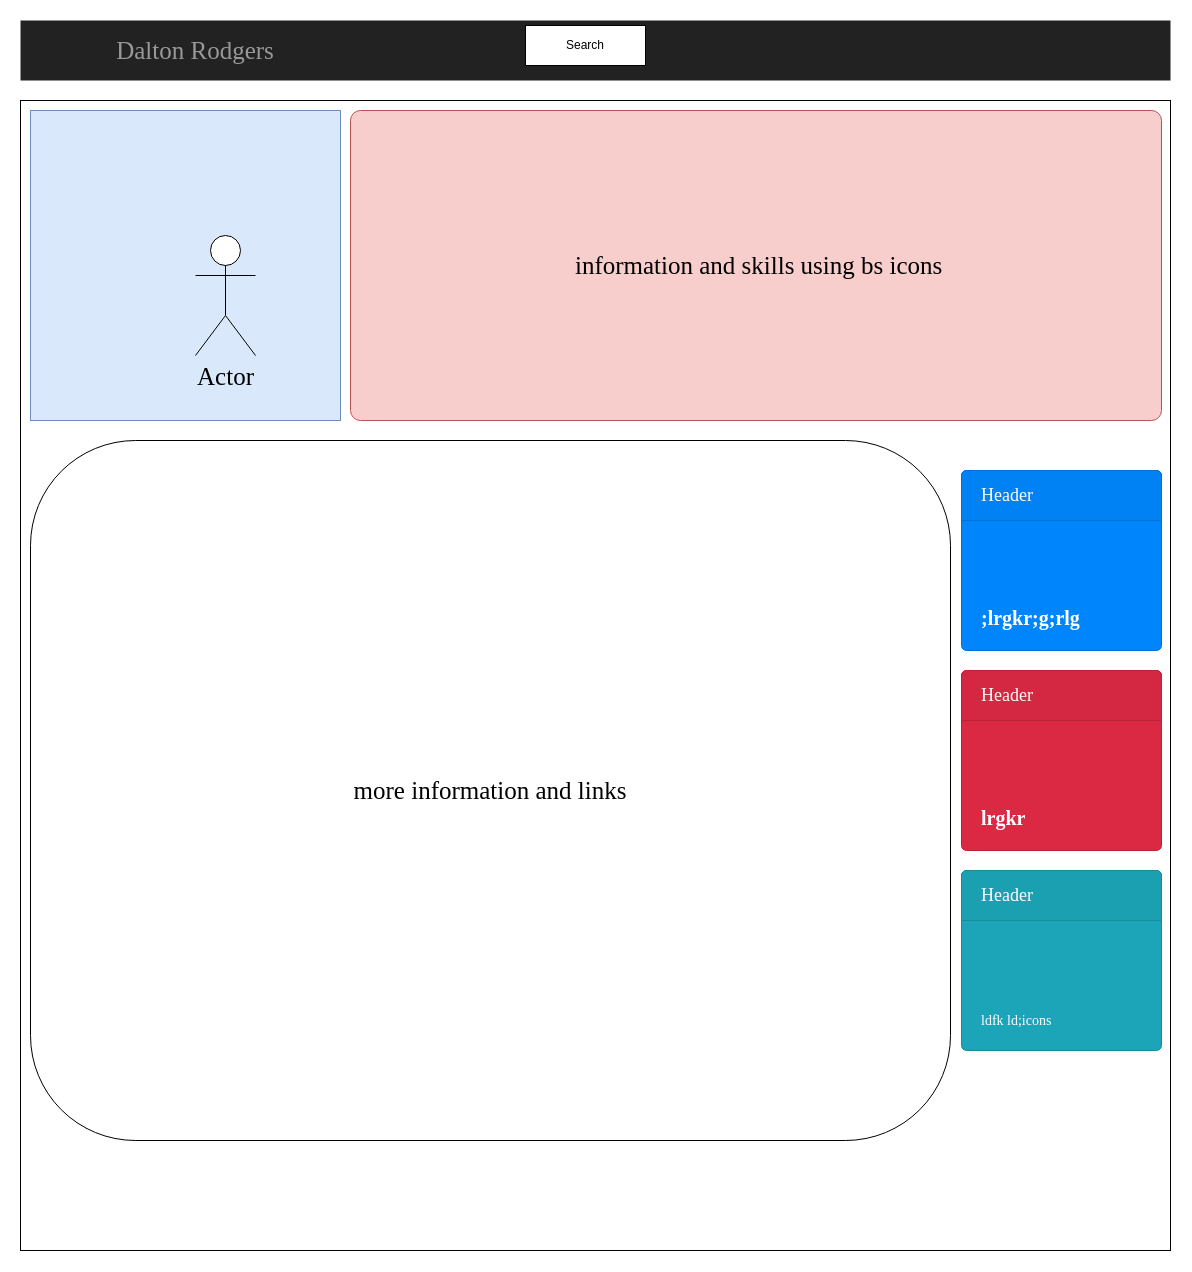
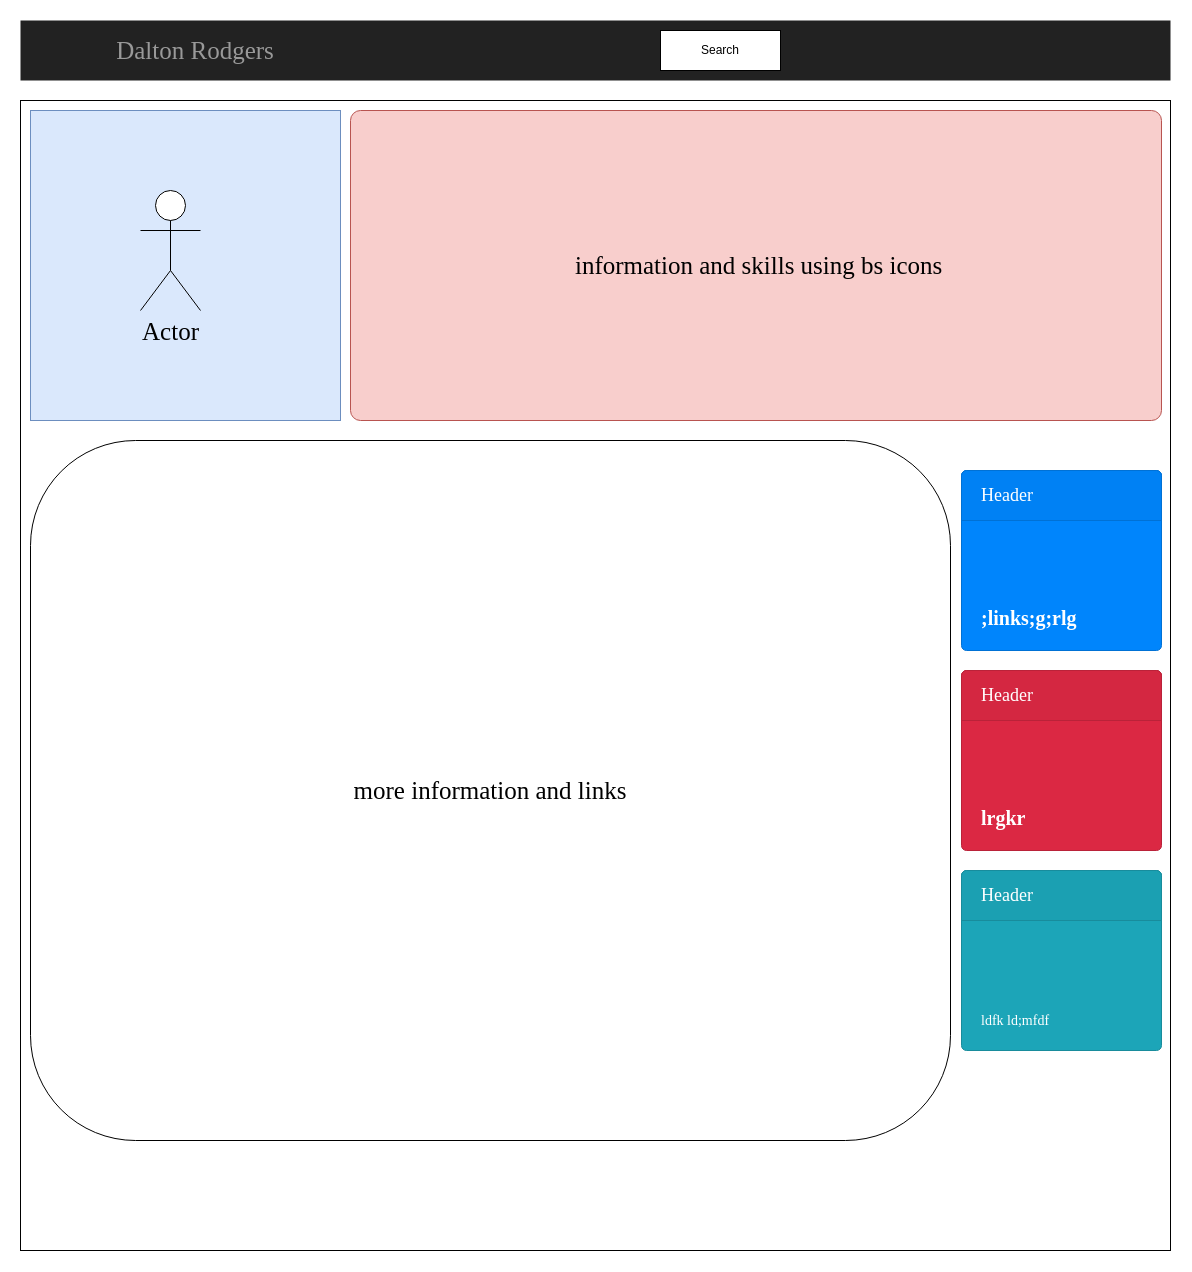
- <mxCell id="4" value="Search" style="rounded=0;whiteSpace=wrap;html=1;" vertex="1" parent="2"><mxGeometry x="505" y="5" width="120" height="40" as="geometry" /></mxCell>
+ <mxCell id="4" value="Search" style="rounded=0;whiteSpace=wrap;html=1;" vertex="1" parent="2"><mxGeometry x="640" y="10" width="120" height="40" as="geometry" /></mxCell>
- <mxCell id="7" value="Actor" style="shape=umlActor;verticalLabelPosition=bottom;verticalAlign=top;html=1;outlineConnect=0;fontFamily=Tahoma;fontSize=25;" vertex="1" parent="1"><mxGeometry x="195" y="235" width="60" height="120" as="geometry" /></mxCell>
+ <mxCell id="7" value="Actor" style="shape=umlActor;verticalLabelPosition=bottom;verticalAlign=top;html=1;outlineConnect=0;fontFamily=Tahoma;fontSize=25;" vertex="1" parent="1"><mxGeometry x="140" y="190" width="60" height="120" as="geometry" /></mxCell>
- <mxCell id="10" value="&lt;span style=&quot;font-size: 20px&quot;&gt;&lt;b&gt;;lrgkr;g;rlg&lt;/b&gt;&lt;/span&gt;" style="html=1;shadow=0;dashed=0;shape=mxgraph.bootstrap.rrect;rSize=5;strokeColor=#0071D5;html=1;whiteSpace=wrap;fillColor=#0085FC;fontColor=#ffffff;verticalAlign=bottom;align=left;spacing=20;spacingBottom=0;fontSize=14;rounded=1;fontFamily=Tahoma;" vertex="1" parent="1"><mxGeometry x="961" y="470" width="200" height="180" as="geometry" /></mxCell>
+ <mxCell id="10" value="&lt;span style=&quot;font-size: 20px&quot;&gt;&lt;b&gt;;links;g;rlg&lt;/b&gt;&lt;/span&gt;" style="html=1;shadow=0;dashed=0;shape=mxgraph.bootstrap.rrect;rSize=5;strokeColor=#0071D5;html=1;whiteSpace=wrap;fillColor=#0085FC;fontColor=#ffffff;verticalAlign=bottom;align=left;spacing=20;spacingBottom=0;fontSize=14;rounded=1;fontFamily=Tahoma;" vertex="1" parent="1"><mxGeometry x="961" y="470" width="200" height="180" as="geometry" /></mxCell>
- <mxCell id="14" value="ldfk ld;icons" style="html=1;shadow=0;dashed=0;shape=mxgraph.bootstrap.rrect;rSize=5;strokeColor=#188C9C;html=1;whiteSpace=wrap;fillColor=#1CA5B8;fontColor=#ffffff;verticalAlign=bottom;align=left;spacing=20;spacingBottom=0;fontSize=14;rounded=1;fontFamily=Tahoma;" vertex="1" parent="1"><mxGeometry x="961" y="870" width="200" height="180" as="geometry" /></mxCell>
+ <mxCell id="14" value="ldfk ld;mfdf" style="html=1;shadow=0;dashed=0;shape=mxgraph.bootstrap.rrect;rSize=5;strokeColor=#188C9C;html=1;whiteSpace=wrap;fillColor=#1CA5B8;fontColor=#ffffff;verticalAlign=bottom;align=left;spacing=20;spacingBottom=0;fontSize=14;rounded=1;fontFamily=Tahoma;" vertex="1" parent="1"><mxGeometry x="961" y="870" width="200" height="180" as="geometry" /></mxCell>
